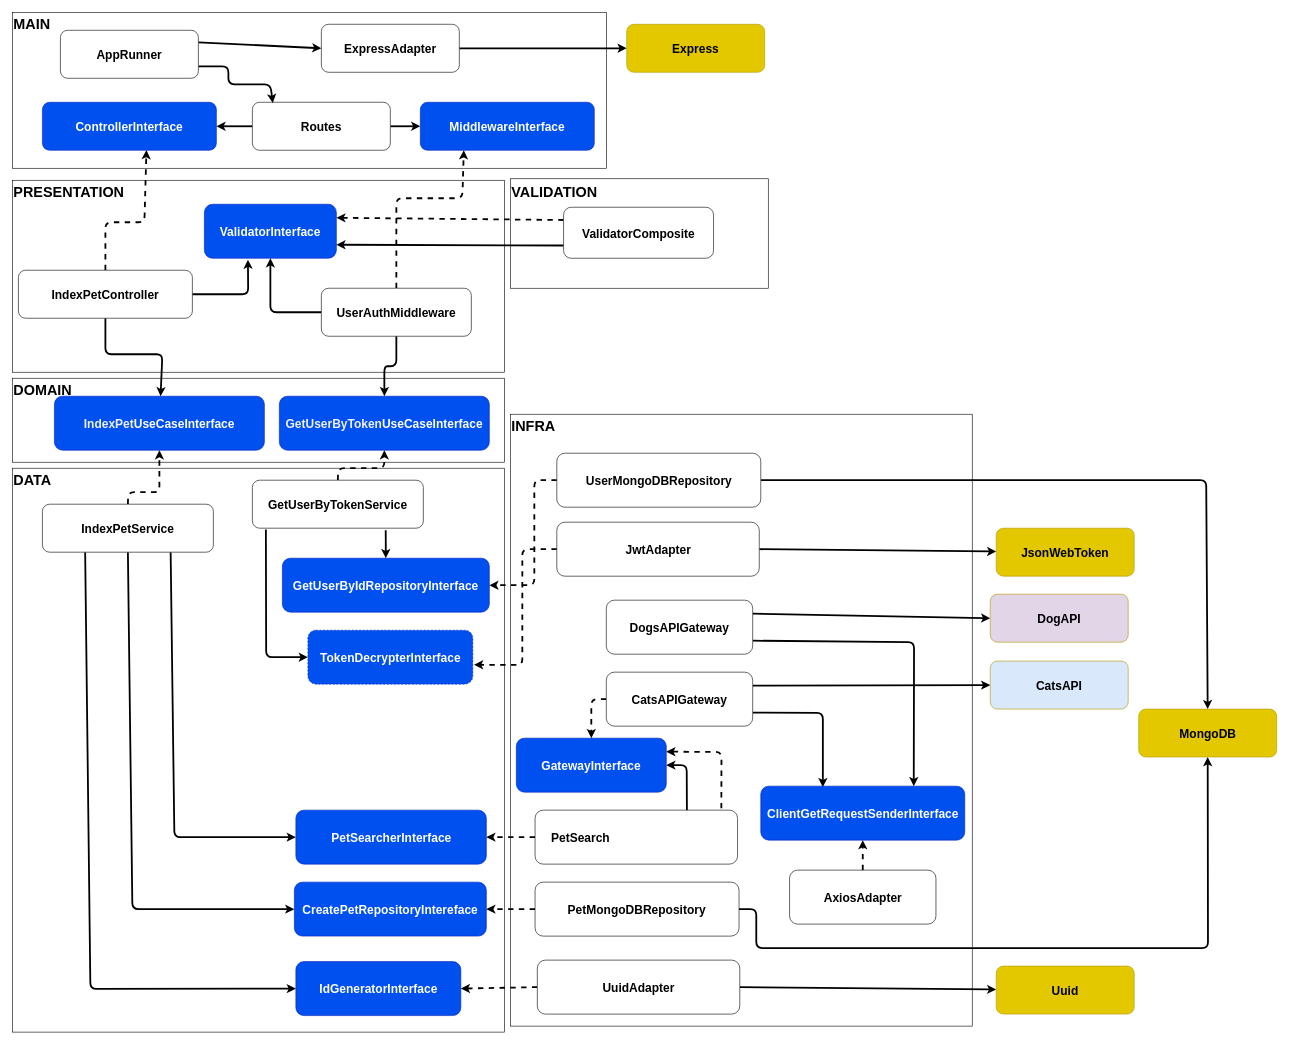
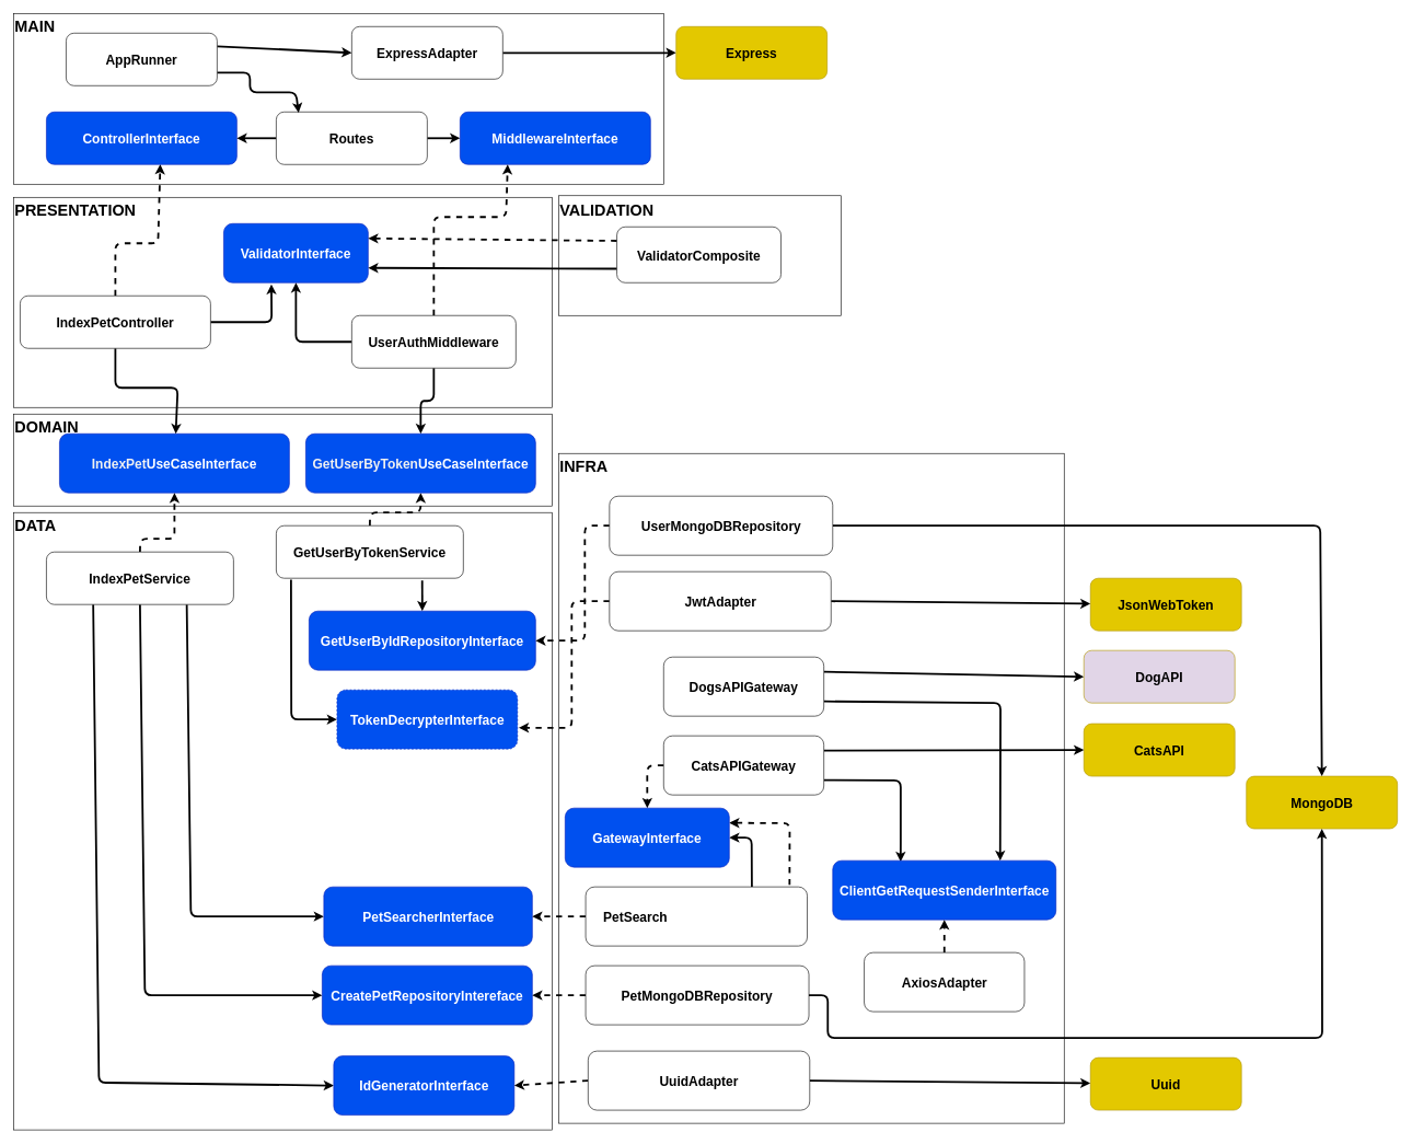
- <mxCell id="27" value="Express" style="rounded=1;whiteSpace=wrap;html=1;fontSize=20;fillColor=#e3c800;fontColor=#000000;strokeColor=#B09500;fontStyle=1" parent="1" vertex="1"><mxGeometry x="1044" y="40" width="230" height="80" as="geometry" /></mxCell>
+ <mxCell id="27" value="Express" style="rounded=1;whiteSpace=wrap;html=1;fontSize=20;fillColor=#e3c800;fontColor=#000000;strokeColor=#B09500;fontStyle=1" parent="1" vertex="1"><mxGeometry x="1029" y="40" width="230" height="80" as="geometry" /></mxCell>
- <mxCell id="41" value="CatsAPI" style="rounded=1;whiteSpace=wrap;html=1;fontSize=20;fillColor=#dae8fc;fontColor=#000000;strokeColor=#B09500;fontStyle=1;" parent="1" vertex="1"><mxGeometry x="1650" y="1101.5" width="230" height="80" as="geometry" /></mxCell>
+ <mxCell id="41" value="CatsAPI" style="rounded=1;whiteSpace=wrap;html=1;fontSize=20;fillColor=#e3c800;fontColor=#000000;strokeColor=#B09500;fontStyle=1" parent="1" vertex="1"><mxGeometry x="1650" y="1101.5" width="230" height="80" as="geometry" /></mxCell>
- <mxCell id="76" value="IdGeneratorInterface" style="rounded=1;whiteSpace=wrap;html=1;fillColor=#0050ef;fontColor=#ffffff;strokeColor=#001DBC;fontSize=20;fontStyle=1" parent="1" vertex="1"><mxGeometry x="492.5" y="1602.5" width="275" height="90" as="geometry" /></mxCell>
+ <mxCell id="76" value="IdGeneratorInterface" style="rounded=1;whiteSpace=wrap;html=1;fillColor=#0050ef;fontColor=#ffffff;strokeColor=#001DBC;fontSize=20;fontStyle=1" parent="1" vertex="1"><mxGeometry x="507.5" y="1607.5" width="275" height="90" as="geometry" /></mxCell>
